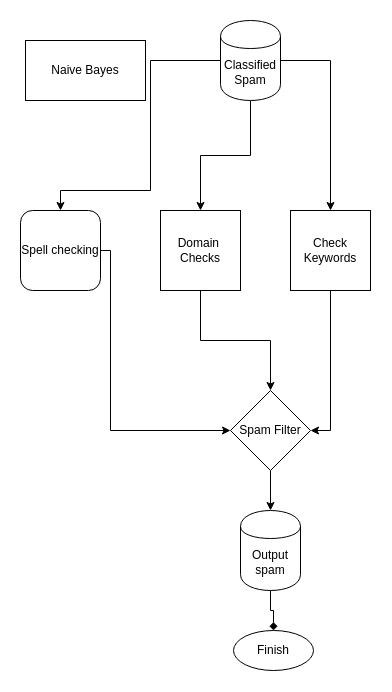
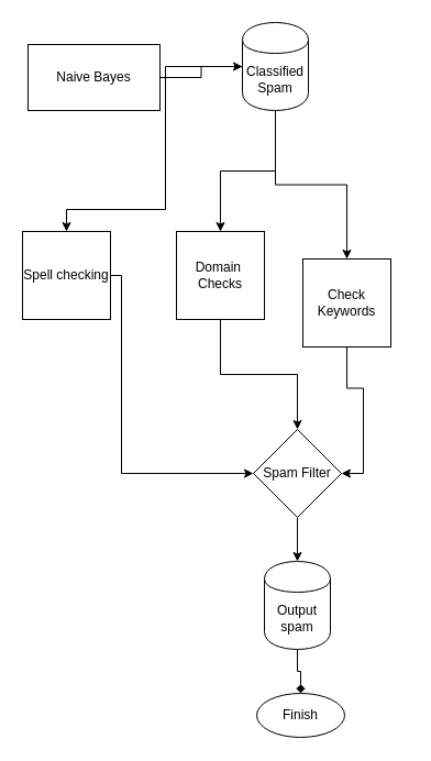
+ <mxCell id="2" style="edgeStyle=orthogonalEdgeStyle;rounded=0;orthogonalLoop=1;jettySize=auto;html=1;" edge="1" parent="1" source="3" target="7"><mxGeometry relative="1" as="geometry" /></mxCell>
- <mxCell id="9" value="Spell checking" style="whiteSpace=wrap;html=1;aspect=fixed;rounded=1;" vertex="1" parent="1"><mxGeometry x="20" y="210" width="80" height="80" as="geometry" /></mxCell>
+ <mxCell id="9" value="Spell checking" style="whiteSpace=wrap;html=1;aspect=fixed;" vertex="1" parent="1"><mxGeometry x="20" y="210" width="80" height="80" as="geometry" /></mxCell>
- <mxCell id="13" value="Check Keywords" style="whiteSpace=wrap;html=1;aspect=fixed;" vertex="1" parent="1"><mxGeometry x="290" y="210" width="80" height="80" as="geometry" /></mxCell>
+ <mxCell id="13" value="Check Keywords" style="whiteSpace=wrap;html=1;aspect=fixed;" vertex="1" parent="1"><mxGeometry x="275" y="235" width="80" height="80" as="geometry" /></mxCell>
